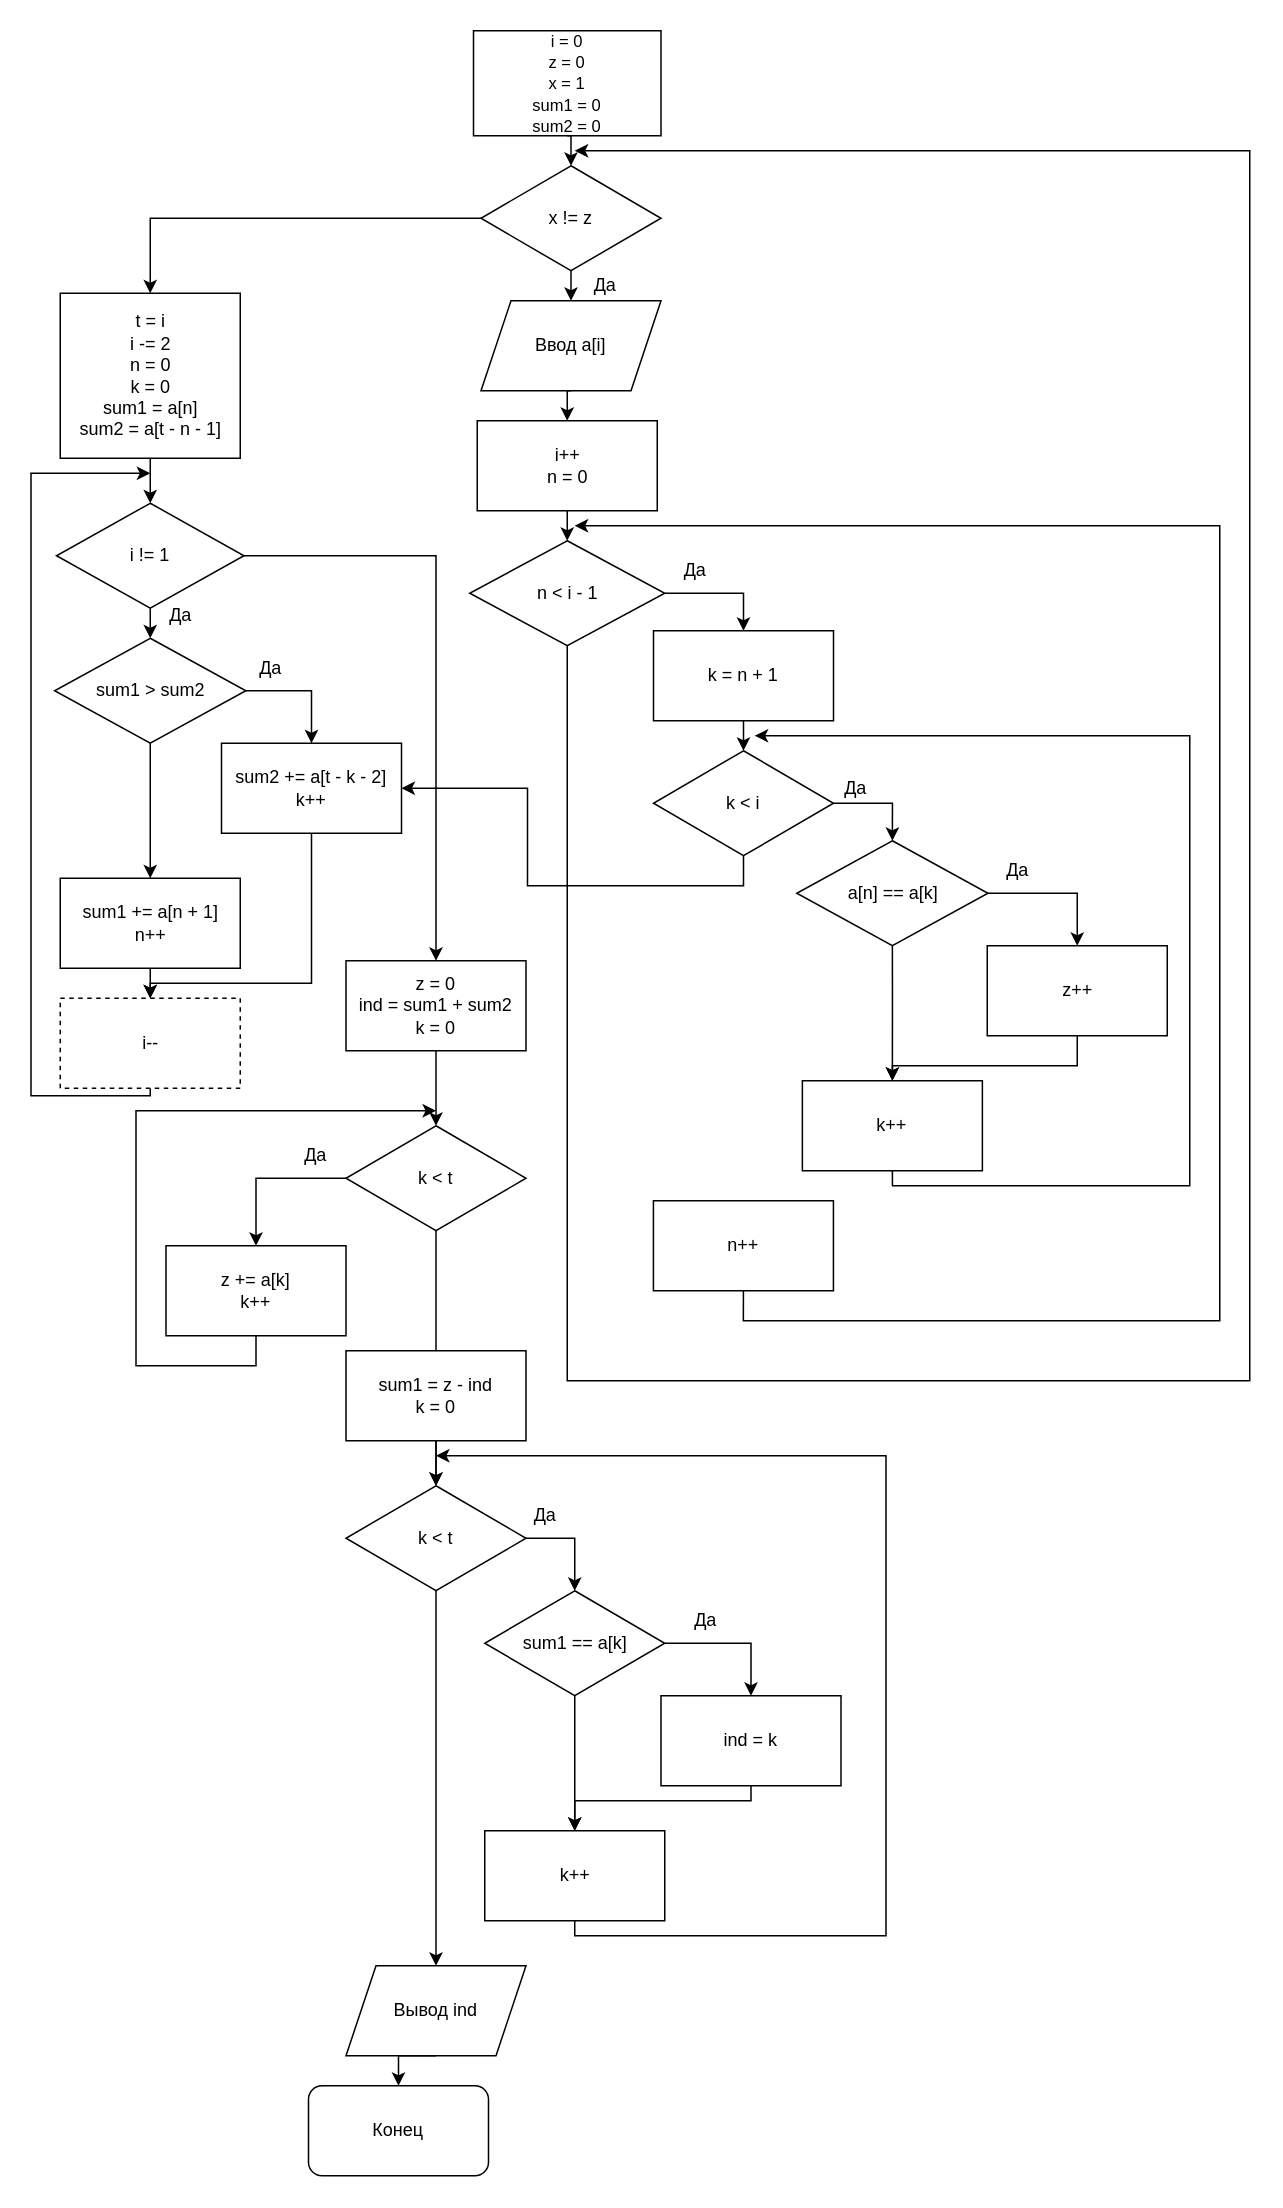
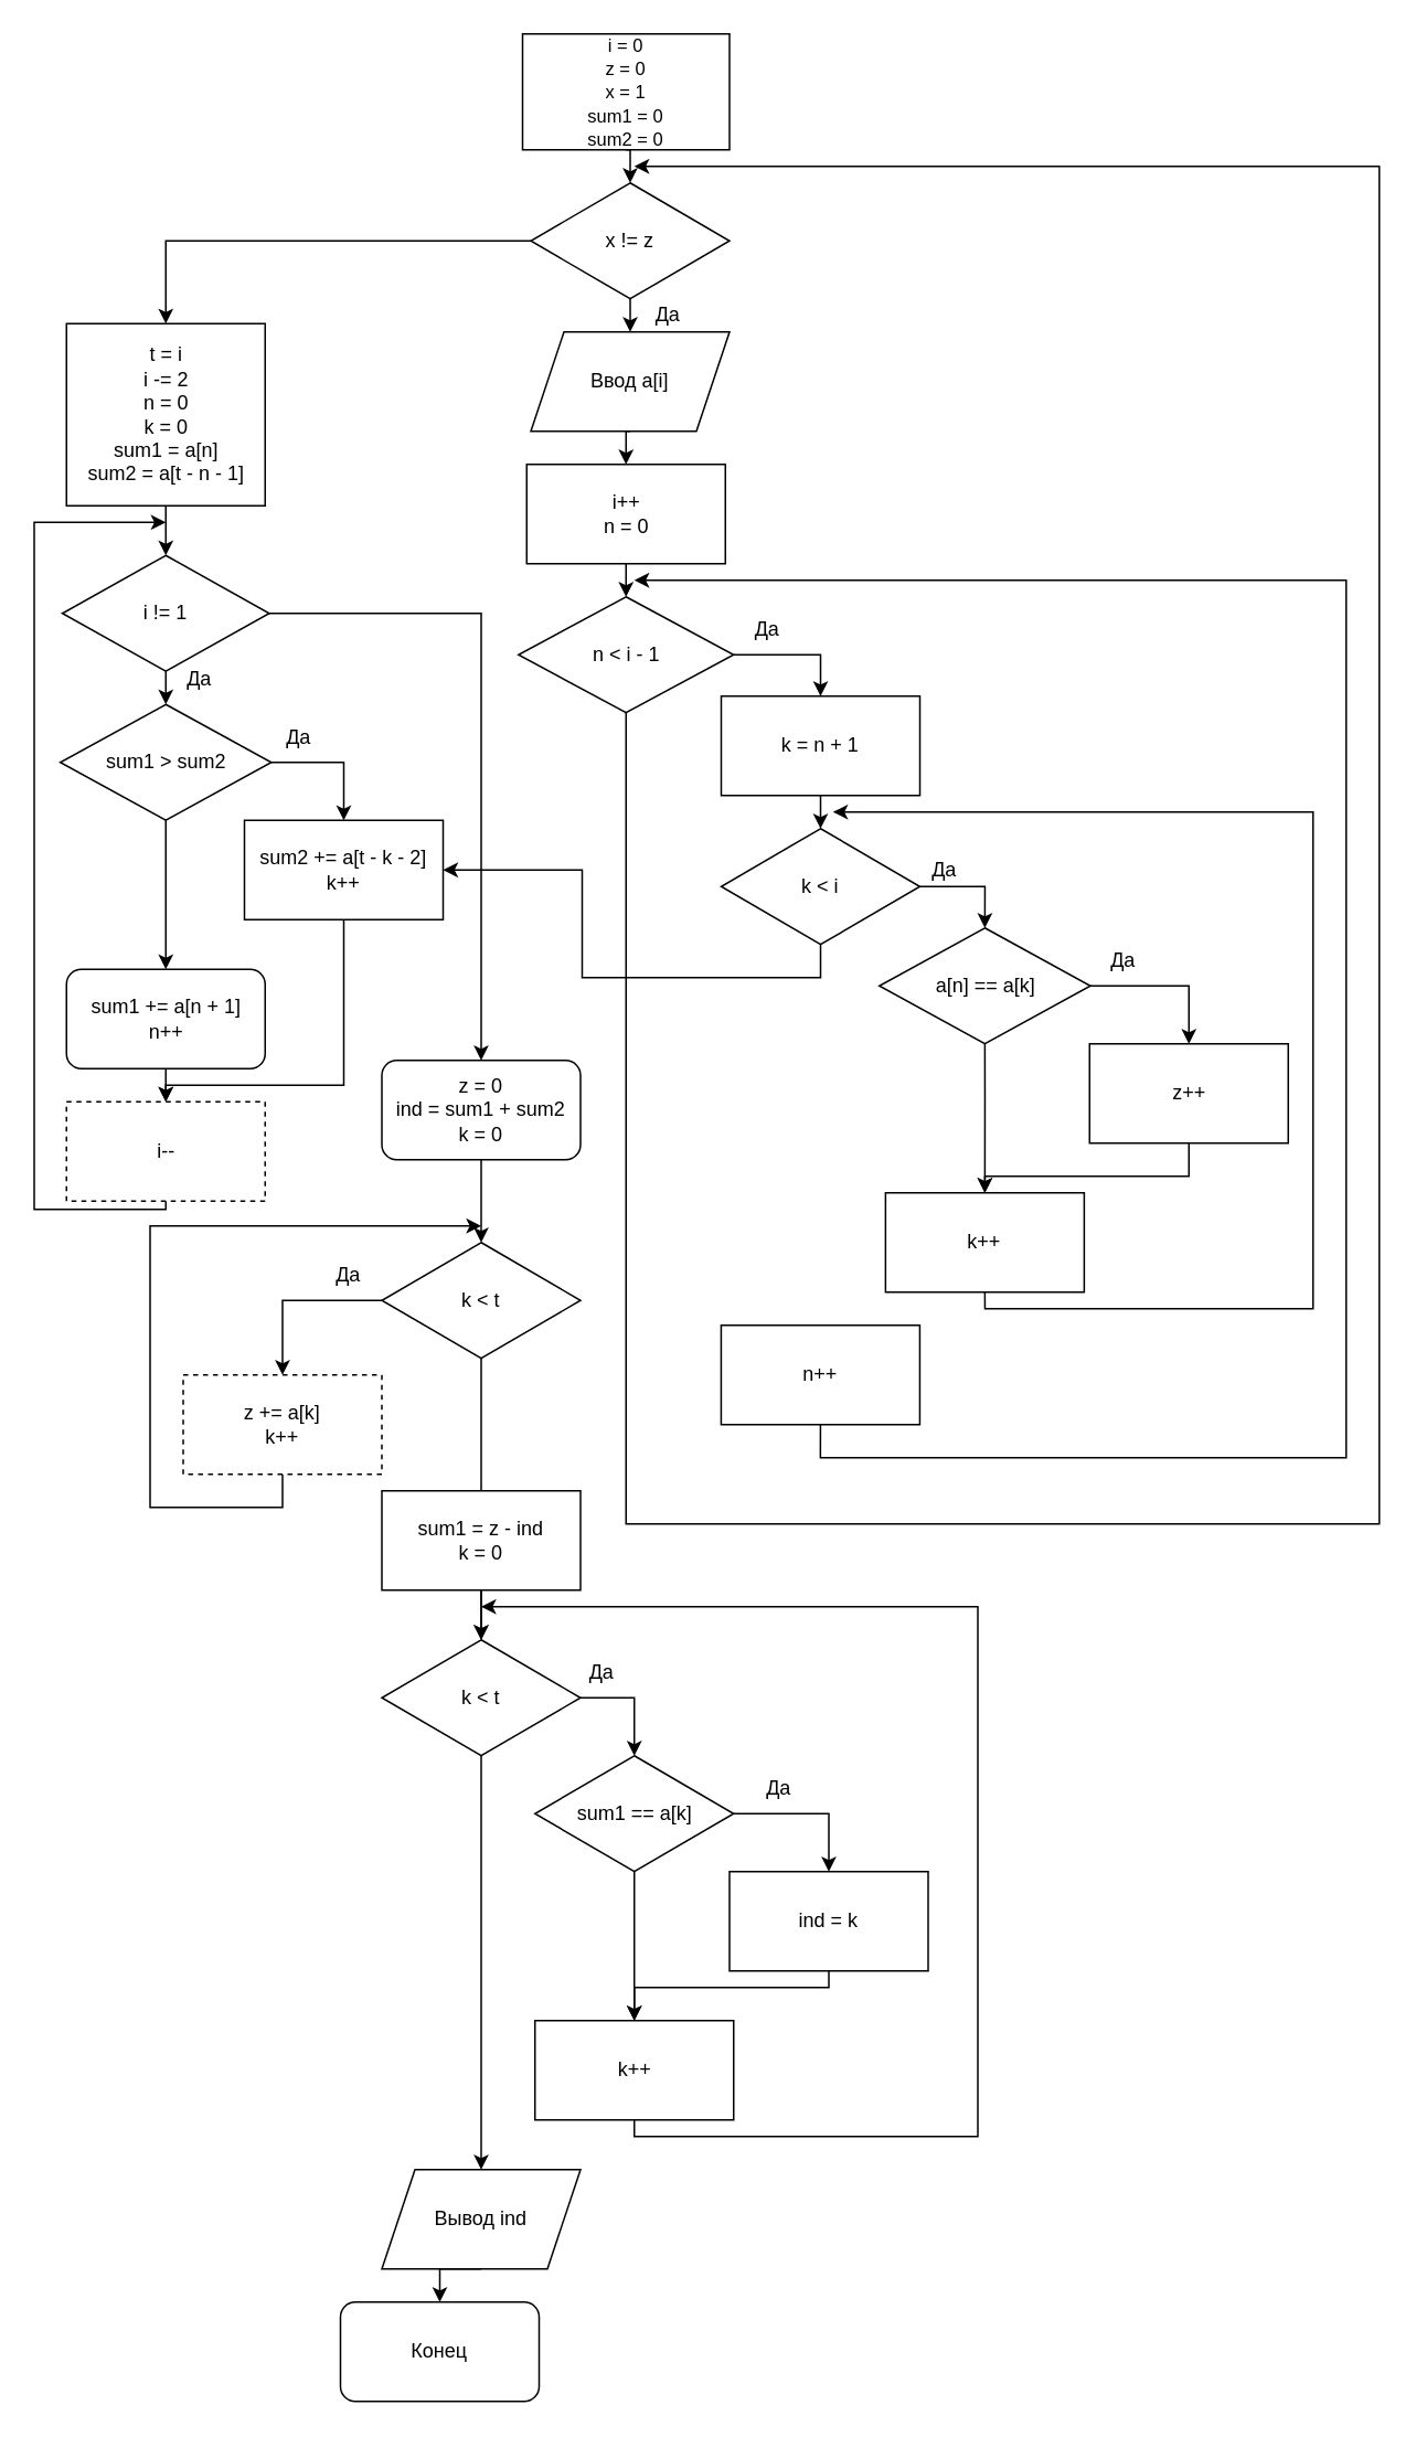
- <mxCell id="42" value="sum1 += a[n + 1]&lt;br&gt;n++" style="rounded=0;whiteSpace=wrap;html=1;" vertex="1" parent="1"><mxGeometry x="39.5" y="585" width="120" height="60" as="geometry" /></mxCell>
+ <mxCell id="42" value="sum1 += a[n + 1]&lt;br&gt;n++" style="whiteSpace=wrap;html=1;rounded=1;" vertex="1" parent="1"><mxGeometry x="39.5" y="585" width="120" height="60" as="geometry" /></mxCell>
- <mxCell id="47" value="z = 0&lt;br&gt;ind = sum1 + sum2&lt;br&gt;k = 0" style="rounded=0;whiteSpace=wrap;html=1;" vertex="1" parent="1"><mxGeometry x="230" y="640" width="120" height="60" as="geometry" /></mxCell>
+ <mxCell id="47" value="z = 0&lt;br&gt;ind = sum1 + sum2&lt;br&gt;k = 0" style="whiteSpace=wrap;html=1;rounded=1;" vertex="1" parent="1"><mxGeometry x="230" y="640" width="120" height="60" as="geometry" /></mxCell>
- <mxCell id="52" value="z += a[k]&lt;br&gt;k++" style="rounded=0;whiteSpace=wrap;html=1;" vertex="1" parent="1"><mxGeometry x="110" y="830" width="120" height="60" as="geometry" /></mxCell>
+ <mxCell id="52" value="z += a[k]&lt;br&gt;k++" style="rounded=0;whiteSpace=wrap;html=1;dashed=1;" vertex="1" parent="1"><mxGeometry x="110" y="830" width="120" height="60" as="geometry" /></mxCell>
